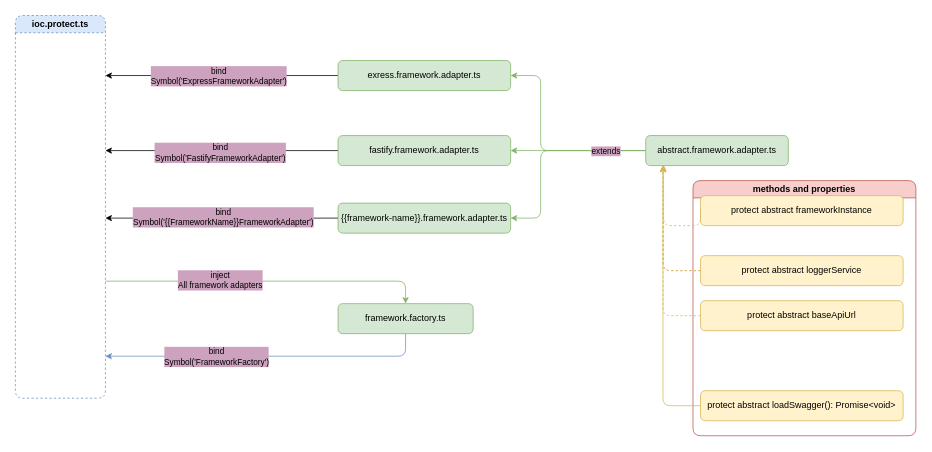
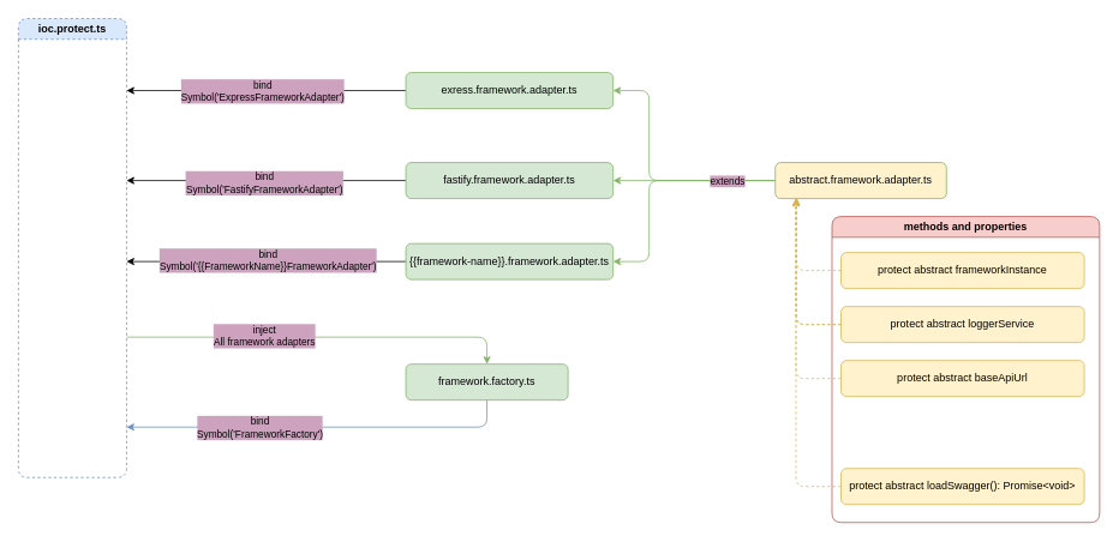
- <mxCell id="16" value="abstract.framework.adapter.ts" style="rounded=1;whiteSpace=wrap;html=1;fillColor=#d5e8d4;strokeColor=#82b366;" vertex="1" parent="1"><mxGeometry x="860" y="180" width="190" height="40" as="geometry" /></mxCell>
+ <mxCell id="16" value="abstract.framework.adapter.ts" style="rounded=1;whiteSpace=wrap;html=1;fillColor=#fff2cc;strokeColor=#82b366;" vertex="1" parent="1"><mxGeometry x="860" y="180" width="190" height="40" as="geometry" /></mxCell>
- <mxCell id="18" value="protect abstract frameworkInstance" style="rounded=1;whiteSpace=wrap;html=1;fillColor=#fff2cc;strokeColor=#d6b656;" vertex="1" parent="17"><mxGeometry x="10" y="20" width="270" height="40" as="geometry" /></mxCell>
+ <mxCell id="18" value="protect abstract frameworkInstance" style="rounded=1;whiteSpace=wrap;html=1;fillColor=#fff2cc;strokeColor=#d6b656;" vertex="1" parent="17"><mxGeometry x="10" y="40" width="270" height="40" as="geometry" /></mxCell>
- <mxCell id="31" style="edgeStyle=orthogonalEdgeStyle;rounded=1;orthogonalLoop=1;jettySize=auto;html=1;entryX=0.121;entryY=1.006;entryDx=0;entryDy=0;entryPerimeter=0;exitX=0;exitY=0.5;exitDx=0;exitDy=0;fillColor=#fff2cc;strokeColor=#d6b656;dashed=0;" edge="1" parent="1" source="22" target="16"><mxGeometry relative="1" as="geometry" /></mxCell>
+ <mxCell id="31" style="edgeStyle=orthogonalEdgeStyle;rounded=1;orthogonalLoop=1;jettySize=auto;html=1;entryX=0.121;entryY=1.006;entryDx=0;entryDy=0;entryPerimeter=0;exitX=0;exitY=0.5;exitDx=0;exitDy=0;fillColor=#fff2cc;strokeColor=#d6b656;dashed=1;" edge="1" parent="1" source="22" target="16"><mxGeometry relative="1" as="geometry" /></mxCell>
